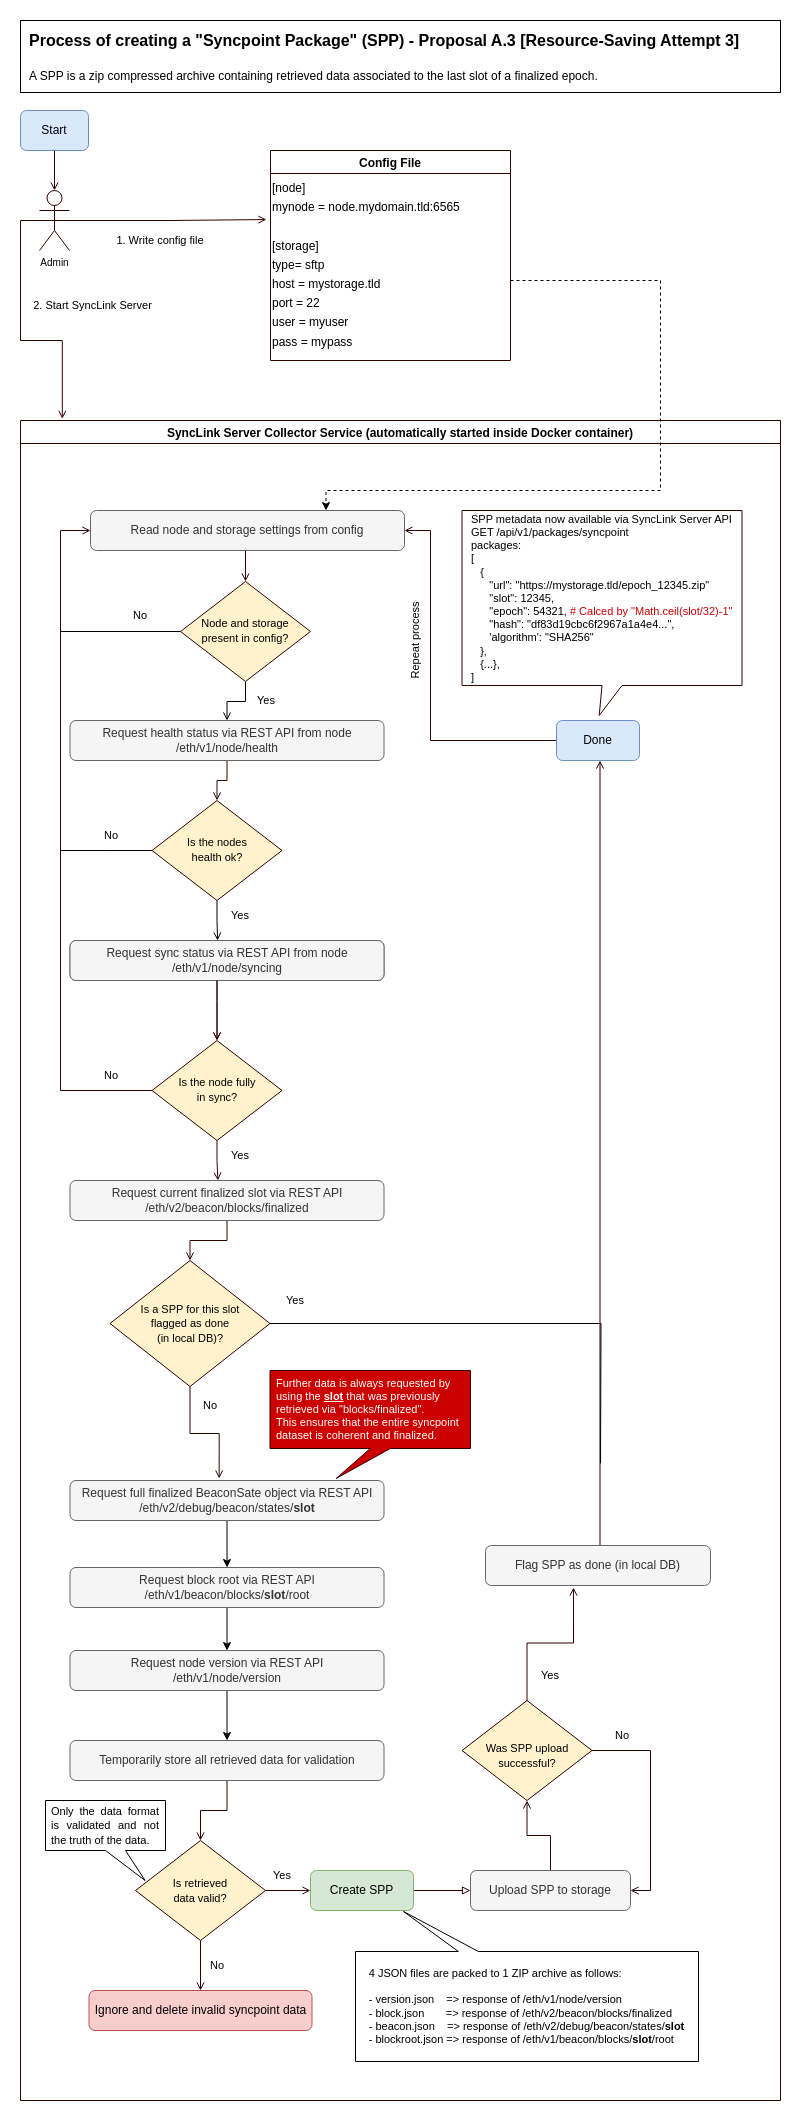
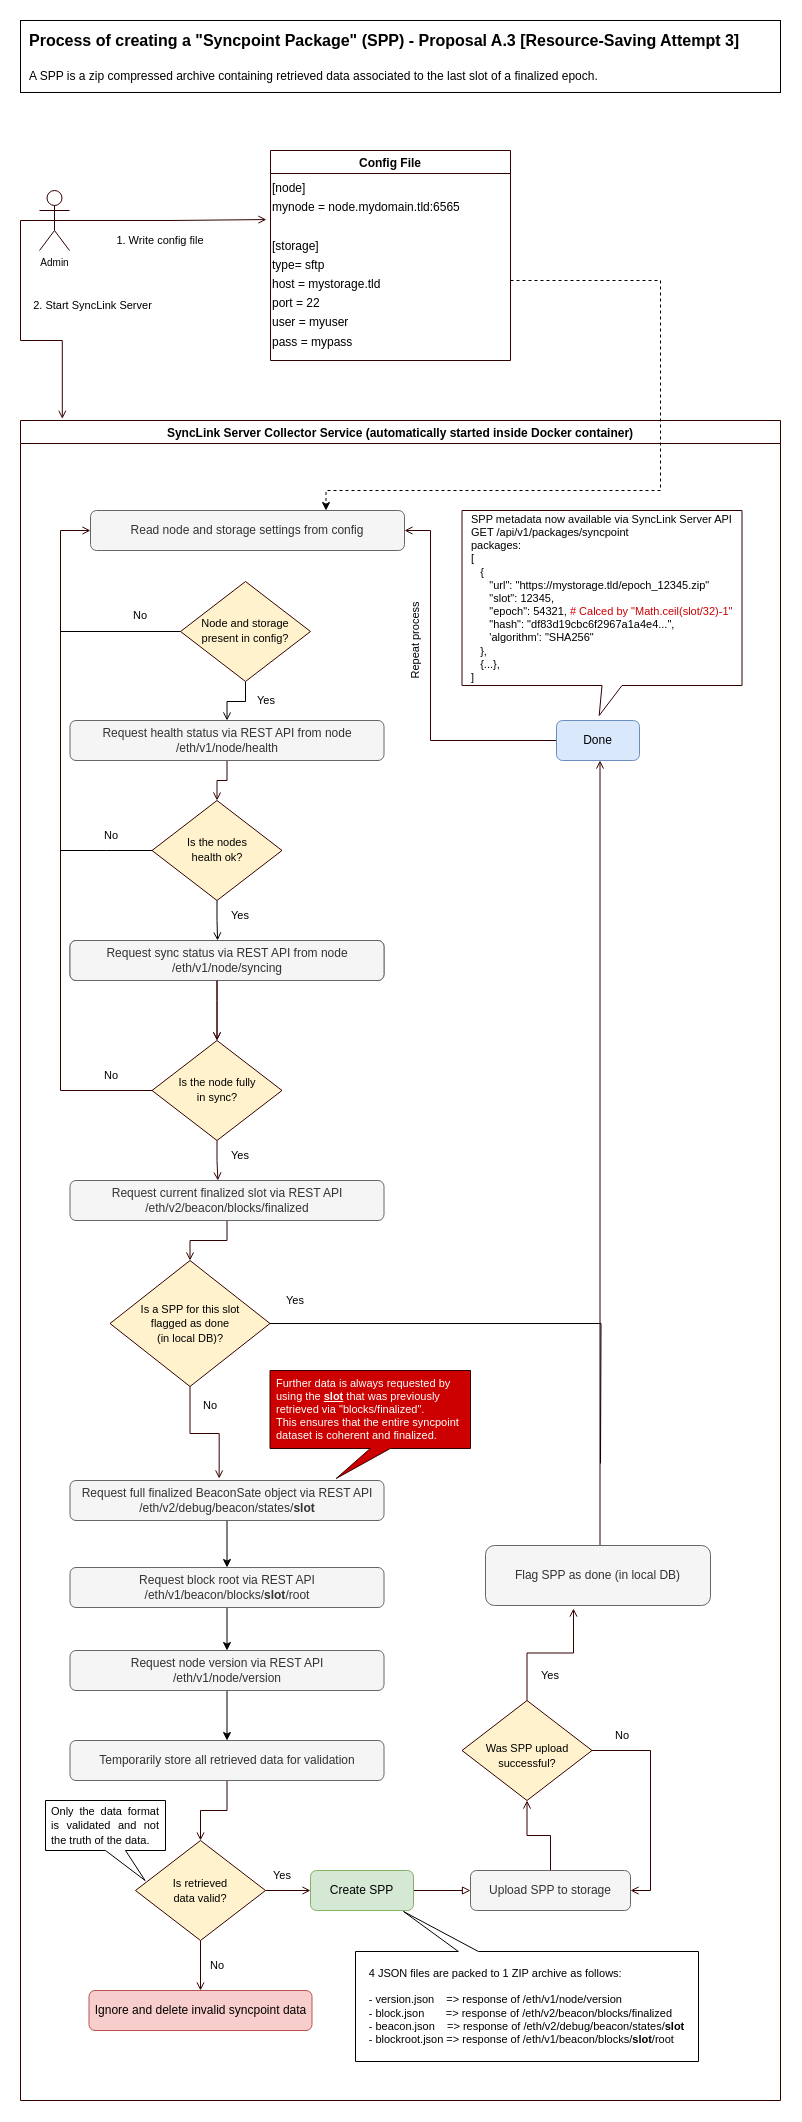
- <mxCell id="67" value="Start" style="rounded=1;whiteSpace=wrap;html=1;fontSize=12;glass=0;strokeWidth=1;shadow=0;fillColor=#dae8fc;strokeColor=#6c8ebf;" parent="1" vertex="1"><mxGeometry x="20" y="110" width="68" height="40" as="geometry" /></mxCell>
- <mxCell id="66" value="" style="edgeStyle=orthogonalEdgeStyle;rounded=0;orthogonalLoop=1;jettySize=auto;html=1;fontSize=11;endArrow=open;endFill=0;strokeColor=#330000;" parent="1" source="67" target="70" edge="1"><mxGeometry relative="1" as="geometry" /></mxCell>
- <mxCell id="3" style="edgeStyle=orthogonalEdgeStyle;rounded=0;orthogonalLoop=1;jettySize=auto;html=1;entryX=0.5;entryY=0;entryDx=0;entryDy=0;fontSize=11;endArrow=open;strokeColor=#330000;endFill=0;targetPerimeterSpacing=-9;sourcePerimeterSpacing=0;startSize=6;shadow=0;sketch=0;" parent="2" source="4" target="11" edge="1"><mxGeometry relative="1" as="geometry"><Array as="points"><mxPoint x="225" y="160" /><mxPoint x="225" y="160" /></Array></mxGeometry></mxCell>
- <mxCell id="27" value="&lt;div&gt;Flag SPP as done (in local DB)&lt;/div&gt;" style="rounded=1;whiteSpace=wrap;html=1;fontSize=12;glass=0;strokeWidth=1;shadow=0;fillColor=#f5f5f5;fontColor=#333333;strokeColor=#666666;" parent="2" vertex="1"><mxGeometry x="465" y="1125" width="225" height="40" as="geometry" /></mxCell>
+ <mxCell id="27" value="&lt;div&gt;Flag SPP as done (in local DB)&lt;/div&gt;" style="rounded=1;whiteSpace=wrap;html=1;fontSize=12;glass=0;strokeWidth=1;shadow=0;fillColor=#f5f5f5;fontColor=#333333;strokeColor=#666666;" parent="2" vertex="1"><mxGeometry x="465" y="1125" width="225" height="60" as="geometry" /></mxCell>
